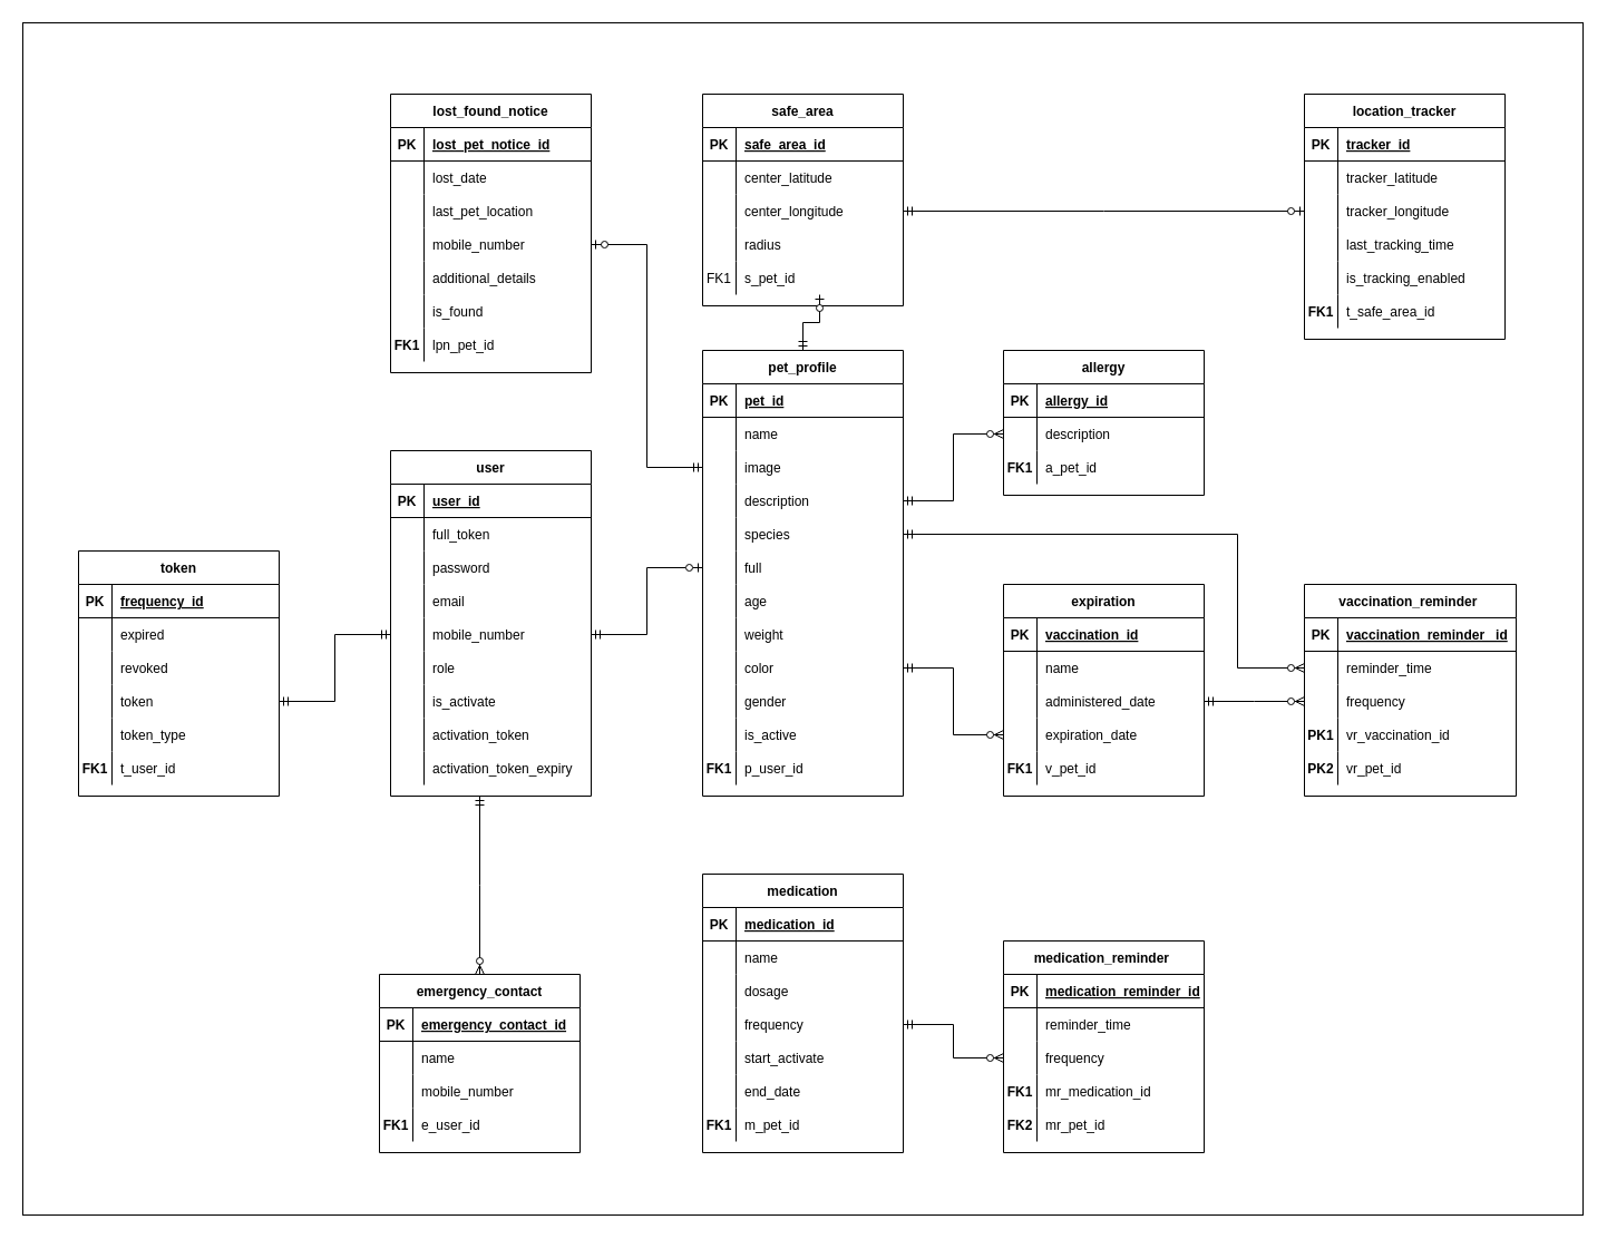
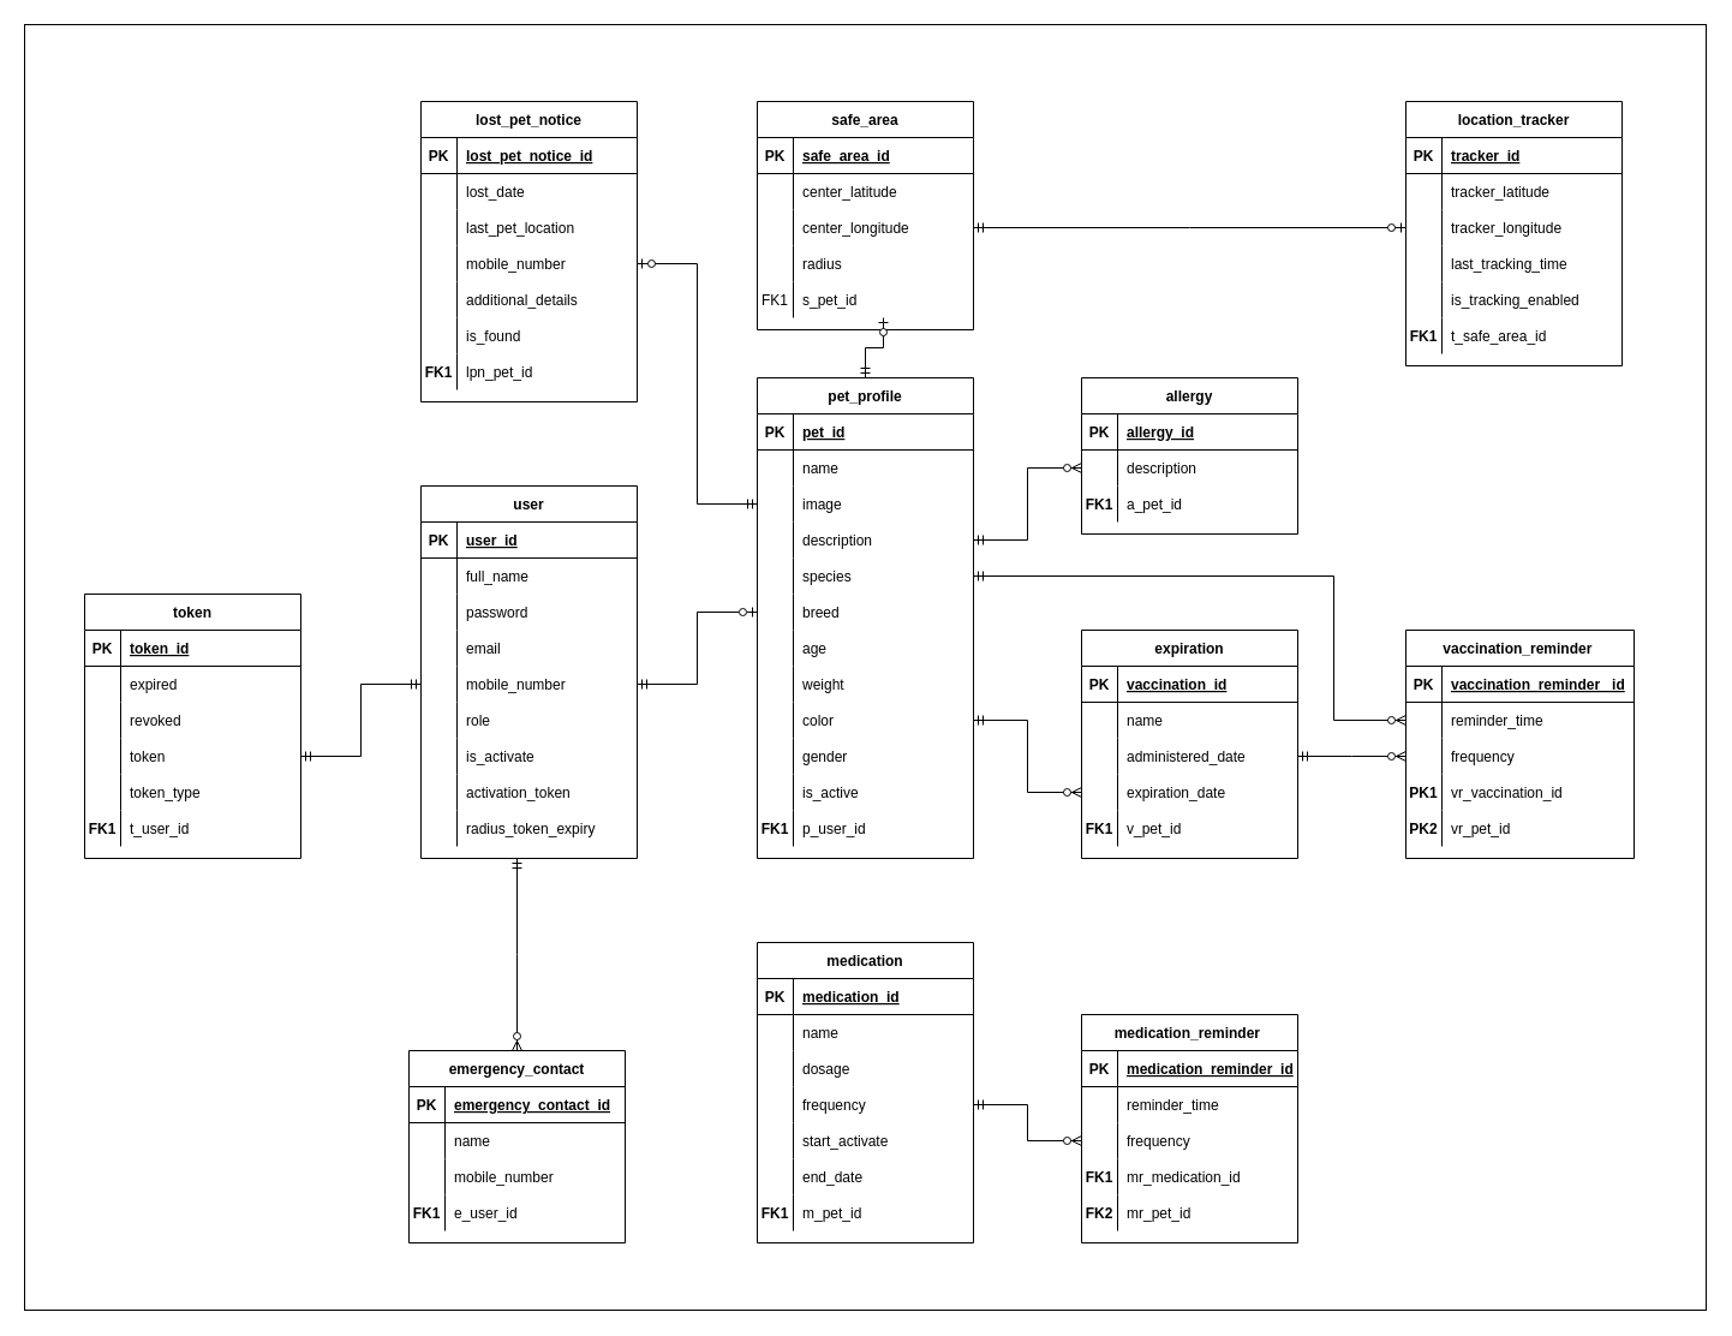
- <mxCell id="188" value="lost_found_notice" style="shape=table;startSize=30;container=1;collapsible=1;childLayout=tableLayout;fixedRows=1;rowLines=0;fontStyle=1;align=center;resizeLast=1;" parent="1" vertex="1"><mxGeometry x="350" y="84" width="180" height="250" as="geometry" /></mxCell>
+ <mxCell id="188" value="lost_pet_notice" style="shape=table;startSize=30;container=1;collapsible=1;childLayout=tableLayout;fixedRows=1;rowLines=0;fontStyle=1;align=center;resizeLast=1;" parent="1" vertex="1"><mxGeometry x="350" y="84" width="180" height="250" as="geometry" /></mxCell>
- <mxCell id="9" value="full_token" style="shape=partialRectangle;connectable=0;fillColor=none;top=0;left=0;bottom=0;right=0;align=left;spacingLeft=6;overflow=hidden;" parent="7" vertex="1"><mxGeometry x="30" width="150" height="30" as="geometry"><mxRectangle width="150" height="30" as="alternateBounds" /></mxGeometry></mxCell>
+ <mxCell id="9" value="full_name" style="shape=partialRectangle;connectable=0;fillColor=none;top=0;left=0;bottom=0;right=0;align=left;spacingLeft=6;overflow=hidden;" parent="7" vertex="1"><mxGeometry x="30" width="150" height="30" as="geometry"><mxRectangle width="150" height="30" as="alternateBounds" /></mxGeometry></mxCell>
- <mxCell id="68" value="full" style="shape=partialRectangle;connectable=0;fillColor=none;top=0;left=0;bottom=0;right=0;align=left;spacingLeft=6;overflow=hidden;" parent="66" vertex="1"><mxGeometry x="30" width="150" height="30" as="geometry"><mxRectangle width="150" height="30" as="alternateBounds" /></mxGeometry></mxCell>
+ <mxCell id="68" value="breed" style="shape=partialRectangle;connectable=0;fillColor=none;top=0;left=0;bottom=0;right=0;align=left;spacingLeft=6;overflow=hidden;" parent="66" vertex="1"><mxGeometry x="30" width="150" height="30" as="geometry"><mxRectangle width="150" height="30" as="alternateBounds" /></mxGeometry></mxCell>
- <mxCell id="34" value="frequency_id" style="shape=partialRectangle;connectable=0;fillColor=none;top=0;left=0;bottom=0;right=0;align=left;spacingLeft=6;fontStyle=5;overflow=hidden;" parent="32" vertex="1"><mxGeometry x="30" width="150" height="30" as="geometry"><mxRectangle width="150" height="30" as="alternateBounds" /></mxGeometry></mxCell>
+ <mxCell id="34" value="token_id" style="shape=partialRectangle;connectable=0;fillColor=none;top=0;left=0;bottom=0;right=0;align=left;spacingLeft=6;fontStyle=5;overflow=hidden;" parent="32" vertex="1"><mxGeometry x="30" width="150" height="30" as="geometry"><mxRectangle width="150" height="30" as="alternateBounds" /></mxGeometry></mxCell>
- <mxCell id="30" value="activation_token_expiry" style="shape=partialRectangle;connectable=0;fillColor=none;top=0;left=0;bottom=0;right=0;align=left;spacingLeft=6;overflow=hidden;" parent="28" vertex="1"><mxGeometry x="30" width="150" height="30" as="geometry"><mxRectangle width="150" height="30" as="alternateBounds" /></mxGeometry></mxCell>
+ <mxCell id="30" value="radius_token_expiry" style="shape=partialRectangle;connectable=0;fillColor=none;top=0;left=0;bottom=0;right=0;align=left;spacingLeft=6;overflow=hidden;" parent="28" vertex="1"><mxGeometry x="30" width="150" height="30" as="geometry"><mxRectangle width="150" height="30" as="alternateBounds" /></mxGeometry></mxCell>
